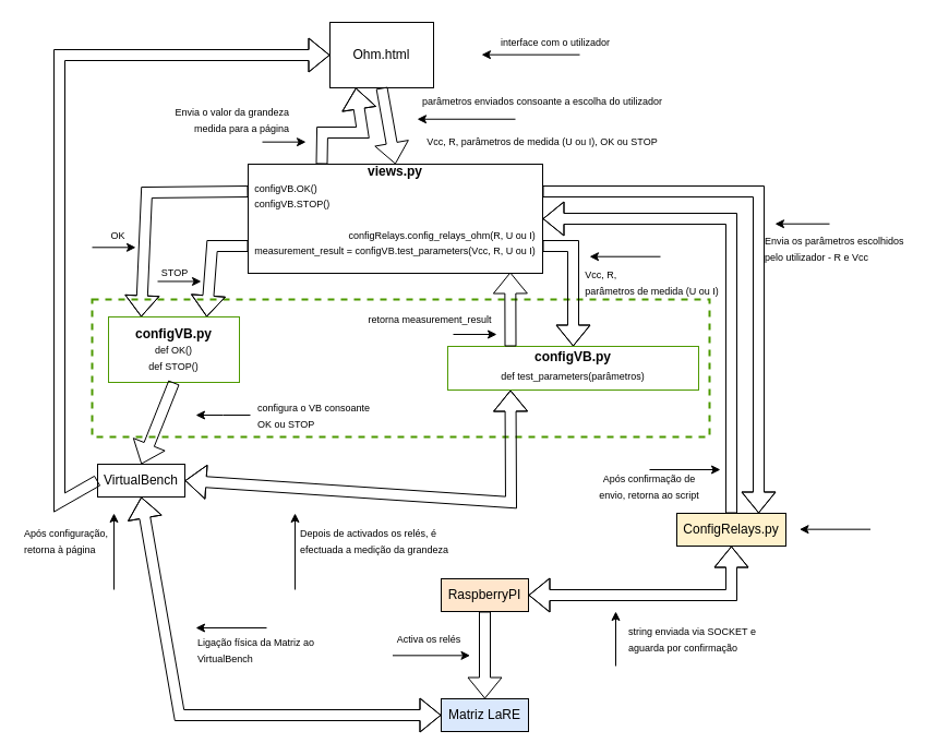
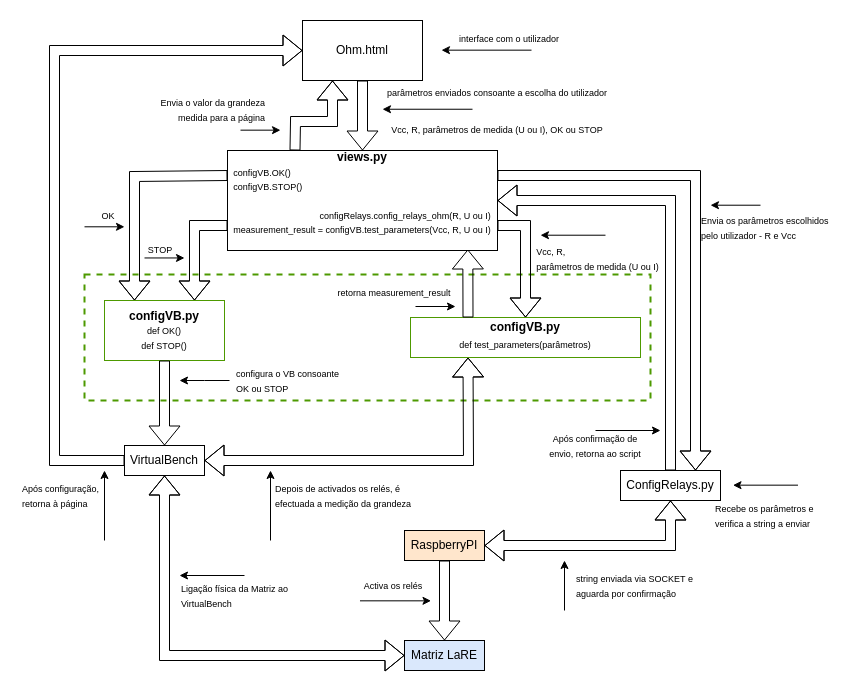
- <mxCell id="3" value="Ohm.html" style="rounded=0;whiteSpace=wrap;html=1;" vertex="1" parent="1"><mxGeometry x="302" y="20" width="95" height="60" as="geometry" /></mxCell>
+ <mxCell id="3" value="Ohm.html" style="rounded=0;whiteSpace=wrap;html=1;" vertex="1" parent="1"><mxGeometry x="302" y="20" width="120" height="60" as="geometry" /></mxCell>
- <mxCell id="11" value="&lt;b&gt;configVB.py&lt;/b&gt;&lt;div&gt;&lt;font style=&quot;font-size: 9px;&quot;&gt;def OK()&lt;/font&gt;&lt;/div&gt;&lt;div&gt;&lt;font style=&quot;font-size: 9px;&quot;&gt;def STOP()&lt;/font&gt;&lt;/div&gt;" style="whiteSpace=wrap;html=1;rounded=0;align=center;shadow=0;strokeColor=#4D9900;" vertex="1" parent="1"><mxGeometry x="99" y="290" width="120" height="60" as="geometry" /></mxCell>
+ <mxCell id="11" value="&lt;b&gt;configVB.py&lt;/b&gt;&lt;div&gt;&lt;font style=&quot;font-size: 9px;&quot;&gt;def OK()&lt;/font&gt;&lt;/div&gt;&lt;div&gt;&lt;font style=&quot;font-size: 9px;&quot;&gt;def STOP()&lt;/font&gt;&lt;/div&gt;" style="whiteSpace=wrap;html=1;rounded=0;align=center;shadow=0;strokeColor=#4D9900;" vertex="1" parent="1"><mxGeometry x="104" y="300" width="120" height="60" as="geometry" /></mxCell>
- <mxCell id="17" value="VirtualBench" style="whiteSpace=wrap;html=1;rounded=0;align=center;" vertex="1" parent="1"><mxGeometry x="89" y="425" width="80" height="30" as="geometry" /></mxCell>
+ <mxCell id="17" value="VirtualBench" style="whiteSpace=wrap;html=1;rounded=0;align=center;" vertex="1" parent="1"><mxGeometry x="124" y="445" width="80" height="30" as="geometry" /></mxCell>
- <mxCell id="25" value="ConfigRelays.py" style="whiteSpace=wrap;html=1;rounded=0;align=center;fillColor=#fff2cc;" vertex="1" parent="1"><mxGeometry x="620" y="470" width="100" height="30" as="geometry" /></mxCell>
+ <mxCell id="25" value="ConfigRelays.py" style="whiteSpace=wrap;html=1;rounded=0;align=center;" vertex="1" parent="1"><mxGeometry x="620" y="470" width="100" height="30" as="geometry" /></mxCell>
+ <mxCell id="29" value="&lt;font style=&quot;font-size: 9px;&quot;&gt;Recebe os parâmetros e&amp;nbsp;&lt;/font&gt;&lt;div&gt;&lt;font style=&quot;font-size: 9px;&quot;&gt;verifica a string a enviar&lt;/font&gt;&lt;/div&gt;" style="text;html=1;align=left;verticalAlign=middle;whiteSpace=wrap;rounded=0;" vertex="1" parent="1"><mxGeometry x="713" y="500" width="110" height="30" as="geometry" /></mxCell>
